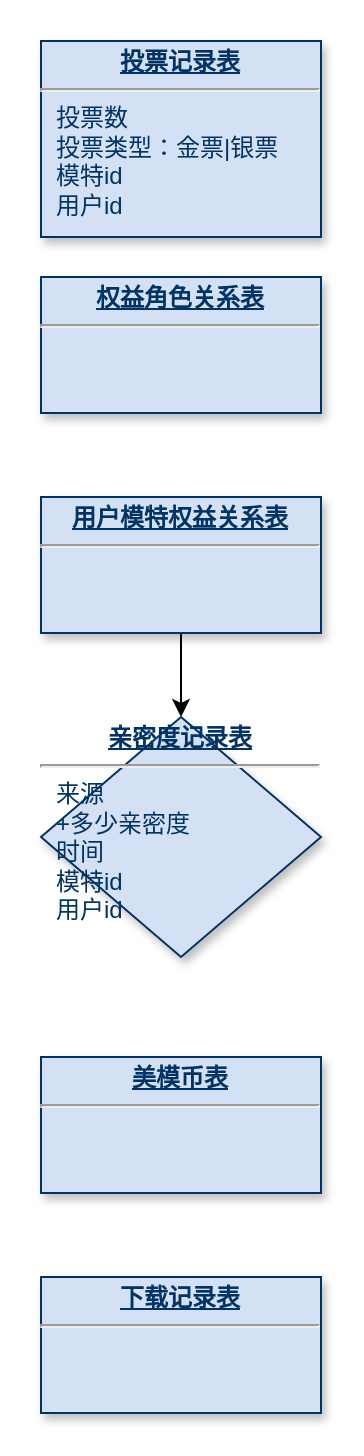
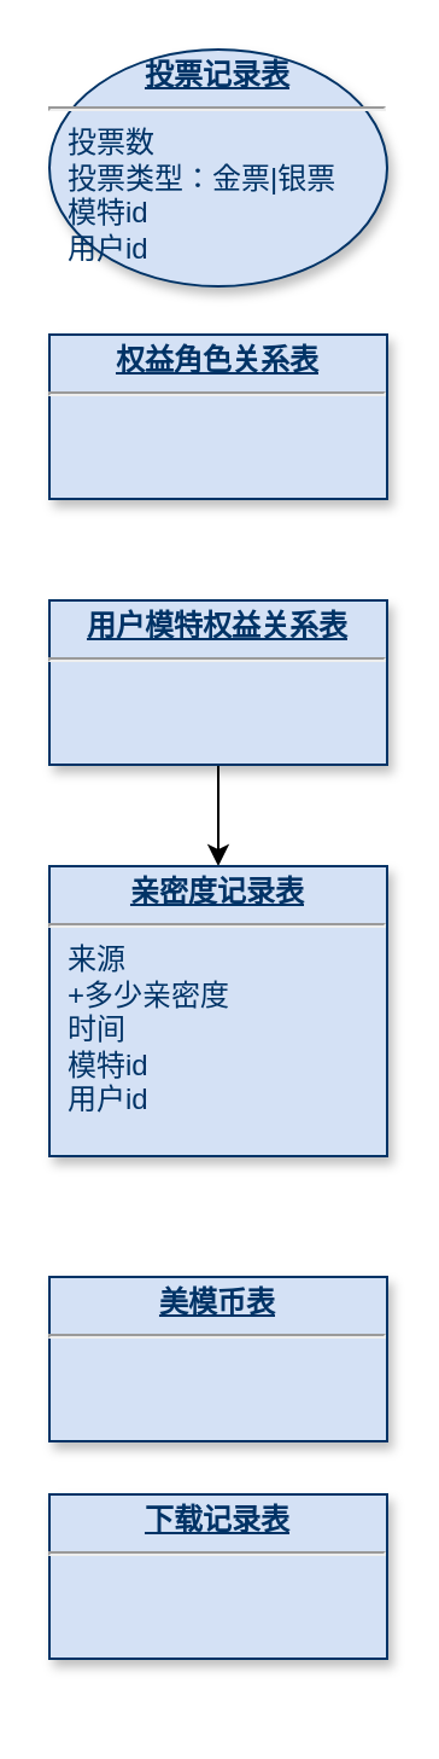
- <mxCell id="2" value="&lt;p style=&quot;margin: 0px ; margin-top: 4px ; text-align: center ; text-decoration: underline&quot;&gt;&lt;b&gt;投票记录表&lt;/b&gt;&lt;/p&gt;&lt;hr&gt;&lt;p style=&quot;margin: 0px ; margin-left: 8px&quot;&gt;投票数&lt;/p&gt;&lt;p style=&quot;margin: 0px ; margin-left: 8px&quot;&gt;投票类型：金票|银票&lt;/p&gt;&lt;p style=&quot;margin: 0px ; margin-left: 8px&quot;&gt;模特id&lt;/p&gt;&lt;p style=&quot;margin: 0px ; margin-left: 8px&quot;&gt;用户id&lt;/p&gt;" style="verticalAlign=top;align=left;overflow=fill;fontSize=12;fontFamily=Helvetica;html=1;strokeColor=#003366;shadow=1;fillColor=#D4E1F5;fontColor=#003366" parent="1" vertex="1"><mxGeometry x="20" y="20" width="140" height="98" as="geometry" /></mxCell>
+ <mxCell id="2" value="&lt;p style=&quot;margin: 0px ; margin-top: 4px ; text-align: center ; text-decoration: underline&quot;&gt;&lt;b&gt;投票记录表&lt;/b&gt;&lt;/p&gt;&lt;hr&gt;&lt;p style=&quot;margin: 0px ; margin-left: 8px&quot;&gt;投票数&lt;/p&gt;&lt;p style=&quot;margin: 0px ; margin-left: 8px&quot;&gt;投票类型：金票|银票&lt;/p&gt;&lt;p style=&quot;margin: 0px ; margin-left: 8px&quot;&gt;模特id&lt;/p&gt;&lt;p style=&quot;margin: 0px ; margin-left: 8px&quot;&gt;用户id&lt;/p&gt;" style="ellipse;verticalAlign=top;align=left;overflow=fill;fontSize=12;fontFamily=Helvetica;html=1;strokeColor=#003366;shadow=1;fillColor=#D4E1F5;fontColor=#003366;" parent="1" vertex="1"><mxGeometry x="20" y="20" width="140" height="98" as="geometry" /></mxCell>
- <mxCell id="6" value="&lt;p style=&quot;margin: 0px ; margin-top: 4px ; text-align: center ; text-decoration: underline&quot;&gt;&lt;b&gt;亲密度记录表&lt;/b&gt;&lt;/p&gt;&lt;hr&gt;&lt;p style=&quot;margin: 0px ; margin-left: 8px&quot;&gt;来源&lt;/p&gt;&lt;p style=&quot;margin: 0px ; margin-left: 8px&quot;&gt;+多少亲密度&lt;br&gt;时间&lt;/p&gt;&lt;p style=&quot;margin: 0px ; margin-left: 8px&quot;&gt;模特id&lt;/p&gt;&lt;p style=&quot;margin: 0px ; margin-left: 8px&quot;&gt;用户id&lt;/p&gt;" style="rhombus;verticalAlign=top;align=left;overflow=fill;fontSize=12;fontFamily=Helvetica;html=1;strokeColor=#003366;shadow=1;fillColor=#D4E1F5;fontColor=#003366;" vertex="1" parent="1"><mxGeometry x="20" y="358" width="140" height="120" as="geometry" /></mxCell>
+ <mxCell id="6" value="&lt;p style=&quot;margin: 0px ; margin-top: 4px ; text-align: center ; text-decoration: underline&quot;&gt;&lt;b&gt;亲密度记录表&lt;/b&gt;&lt;/p&gt;&lt;hr&gt;&lt;p style=&quot;margin: 0px ; margin-left: 8px&quot;&gt;来源&lt;/p&gt;&lt;p style=&quot;margin: 0px ; margin-left: 8px&quot;&gt;+多少亲密度&lt;br&gt;时间&lt;/p&gt;&lt;p style=&quot;margin: 0px ; margin-left: 8px&quot;&gt;模特id&lt;/p&gt;&lt;p style=&quot;margin: 0px ; margin-left: 8px&quot;&gt;用户id&lt;/p&gt;" style="verticalAlign=top;align=left;overflow=fill;fontSize=12;fontFamily=Helvetica;html=1;strokeColor=#003366;shadow=1;fillColor=#D4E1F5;fontColor=#003366" vertex="1" parent="1"><mxGeometry x="20" y="358" width="140" height="120" as="geometry" /></mxCell>
- <mxCell id="8" value="&lt;p style=&quot;margin: 0px ; margin-top: 4px ; text-align: center ; text-decoration: underline&quot;&gt;&lt;b&gt;下载记录表&lt;/b&gt;&lt;/p&gt;&lt;hr&gt;&lt;p style=&quot;margin: 0px ; margin-left: 8px&quot;&gt;&lt;br&gt;&lt;/p&gt;" style="verticalAlign=top;align=left;overflow=fill;fontSize=12;fontFamily=Helvetica;html=1;strokeColor=#003366;shadow=1;fillColor=#D4E1F5;fontColor=#003366" vertex="1" parent="1"><mxGeometry x="20" y="638" width="140" height="68" as="geometry" /></mxCell>
+ <mxCell id="8" value="&lt;p style=&quot;margin: 0px ; margin-top: 4px ; text-align: center ; text-decoration: underline&quot;&gt;&lt;b&gt;下载记录表&lt;/b&gt;&lt;/p&gt;&lt;hr&gt;&lt;p style=&quot;margin: 0px ; margin-left: 8px&quot;&gt;&lt;br&gt;&lt;/p&gt;" style="verticalAlign=top;align=left;overflow=fill;fontSize=12;fontFamily=Helvetica;html=1;strokeColor=#003366;shadow=1;fillColor=#D4E1F5;fontColor=#003366" vertex="1" parent="1"><mxGeometry x="20" y="618" width="140" height="68" as="geometry" /></mxCell>
